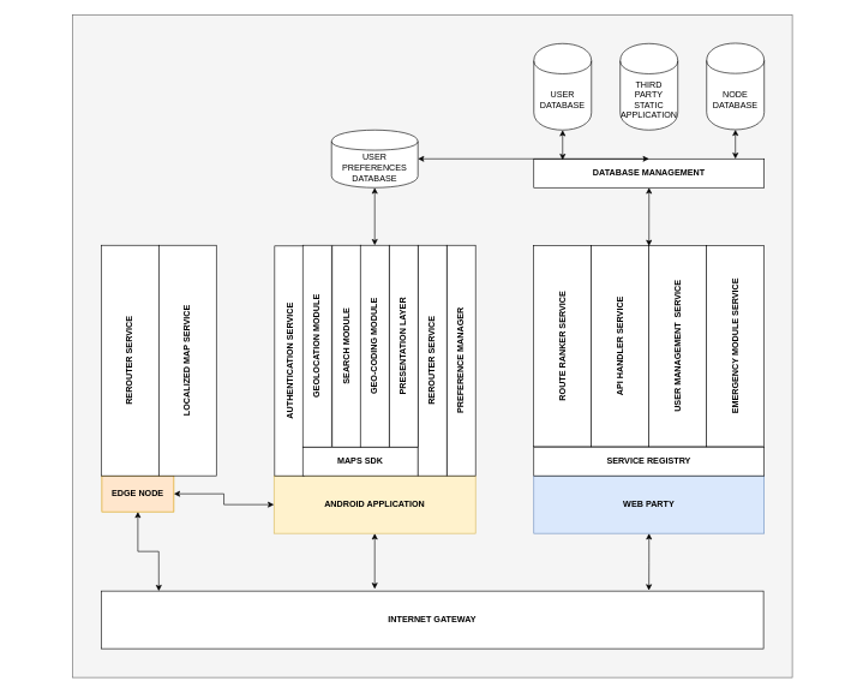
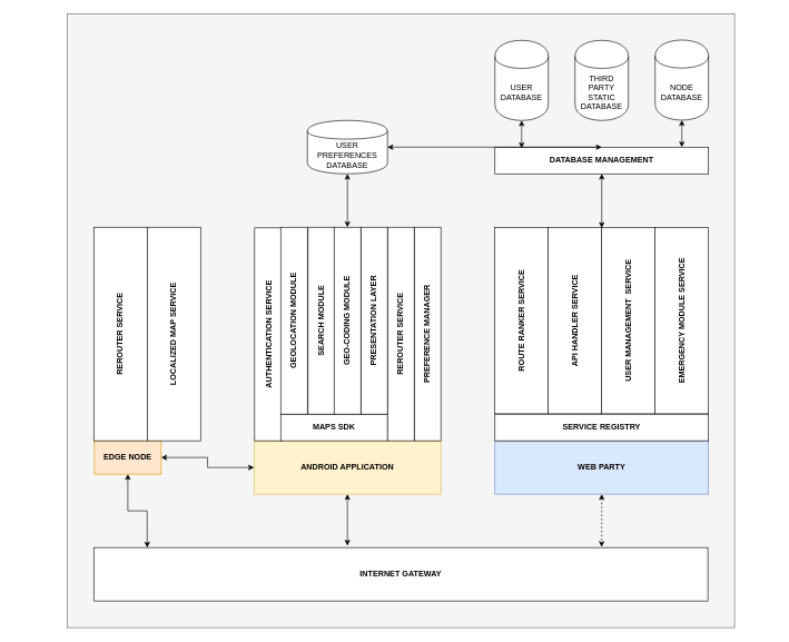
- <mxCell id="21" value="THIRD PARTY STATIC APPLICATION" style="shape=cylinder;whiteSpace=wrap;html=1;boundedLbl=1;backgroundOutline=1;" vertex="1" parent="1"><mxGeometry x="861" width="80" height="120" as="geometry" y="60" /></mxCell>
+ <mxCell id="21" value="THIRD PARTY STATIC DATABASE" style="shape=cylinder;whiteSpace=wrap;html=1;boundedLbl=1;backgroundOutline=1;" vertex="1" parent="1"><mxGeometry x="861" width="80" height="120" as="geometry" y="60" /></mxCell>
- <mxCell id="4" style="edgeStyle=orthogonalEdgeStyle;rounded=0;orthogonalLoop=1;jettySize=auto;html=1;exitX=0.5;exitY=1;exitDx=0;exitDy=0;entryX=0.827;entryY=-0.012;entryDx=0;entryDy=0;entryPerimeter=0;startArrow=classic;startFill=1;" edge="1" parent="1" source="5" target="3"><mxGeometry relative="1" as="geometry" /></mxCell>
+ <mxCell id="4" style="edgeStyle=orthogonalEdgeStyle;rounded=0;orthogonalLoop=1;jettySize=auto;html=1;exitX=0.5;exitY=1;exitDx=0;exitDy=0;entryX=0.827;entryY=-0.012;entryDx=0;entryDy=0;entryPerimeter=0;startArrow=classic;startFill=1;dashed=1;" edge="1" parent="1" source="5" target="3"><mxGeometry relative="1" as="geometry" /></mxCell>
